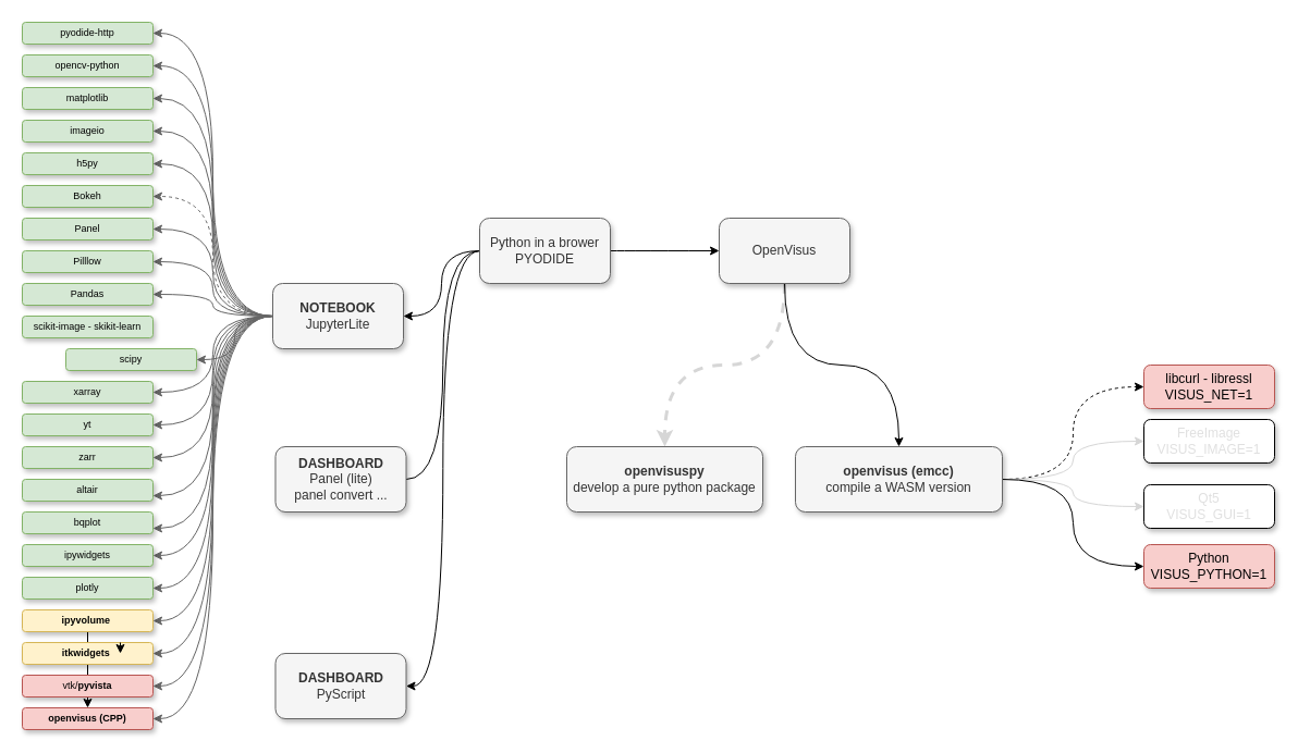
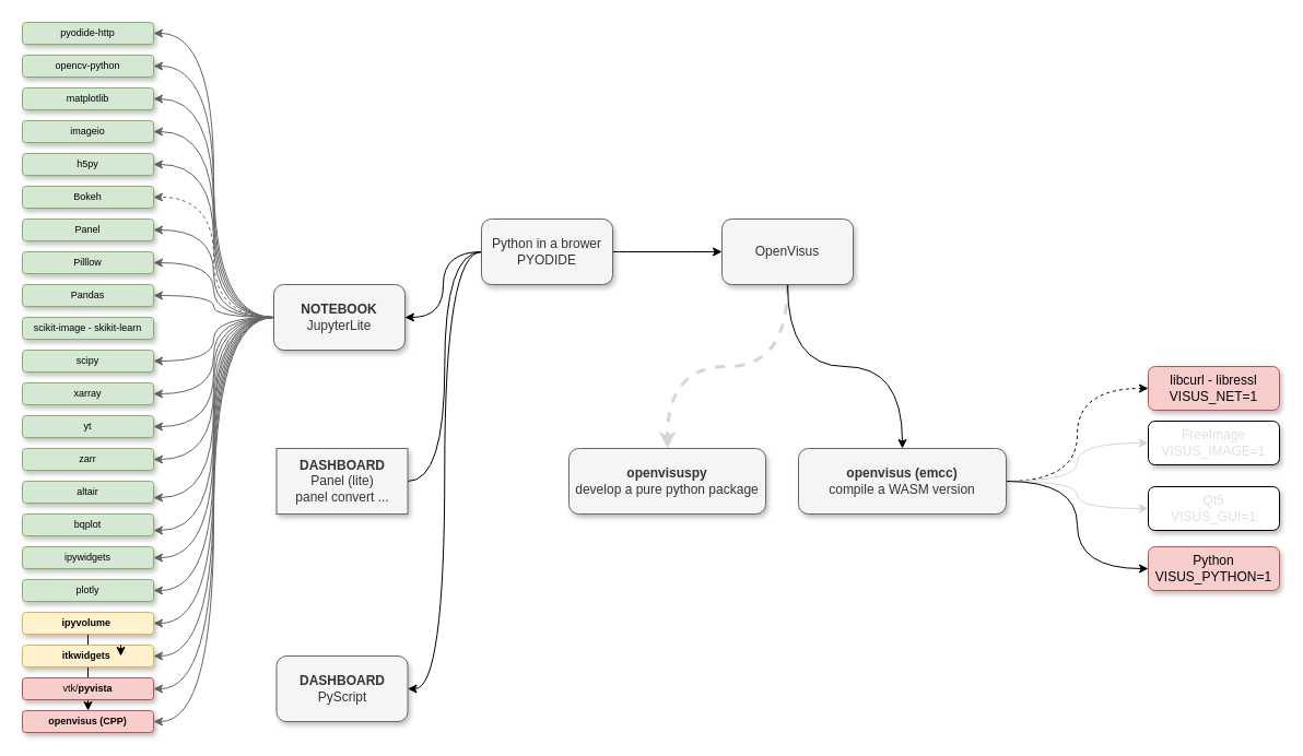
- <mxCell id="58" value="scipy" style="rounded=1;whiteSpace=wrap;html=1;fillColor=#d5e8d4;strokeColor=#82b366;shadow=1;fontSize=9;" parent="1" vertex="1"><mxGeometry x="60" y="320" width="120" height="20" as="geometry" /></mxCell>
+ <mxCell id="58" value="scipy" style="rounded=1;whiteSpace=wrap;html=1;fillColor=#d5e8d4;strokeColor=#82b366;shadow=1;fontSize=9;" parent="1" vertex="1"><mxGeometry x="20" y="320" width="120" height="20" as="geometry" /></mxCell>
- <mxCell id="49" value="&lt;b&gt;DASHBOARD&lt;/b&gt;&lt;br&gt;Panel (lite)&lt;br&gt;panel convert ..." style="rounded=1;whiteSpace=wrap;html=1;fillColor=#f5f5f5;fontColor=#333333;strokeColor=#666666;shadow=1;" parent="1" vertex="1"><mxGeometry x="252.5" y="410" width="120" height="60" as="geometry" /></mxCell>
+ <mxCell id="49" value="&lt;b&gt;DASHBOARD&lt;/b&gt;&lt;br&gt;Panel (lite)&lt;br&gt;panel convert ..." style="whiteSpace=wrap;html=1;fillColor=#f5f5f5;fontColor=#333333;strokeColor=#666666;shadow=1;rounded=0;" parent="1" vertex="1"><mxGeometry x="252.5" y="410" width="120" height="60" as="geometry" /></mxCell>
